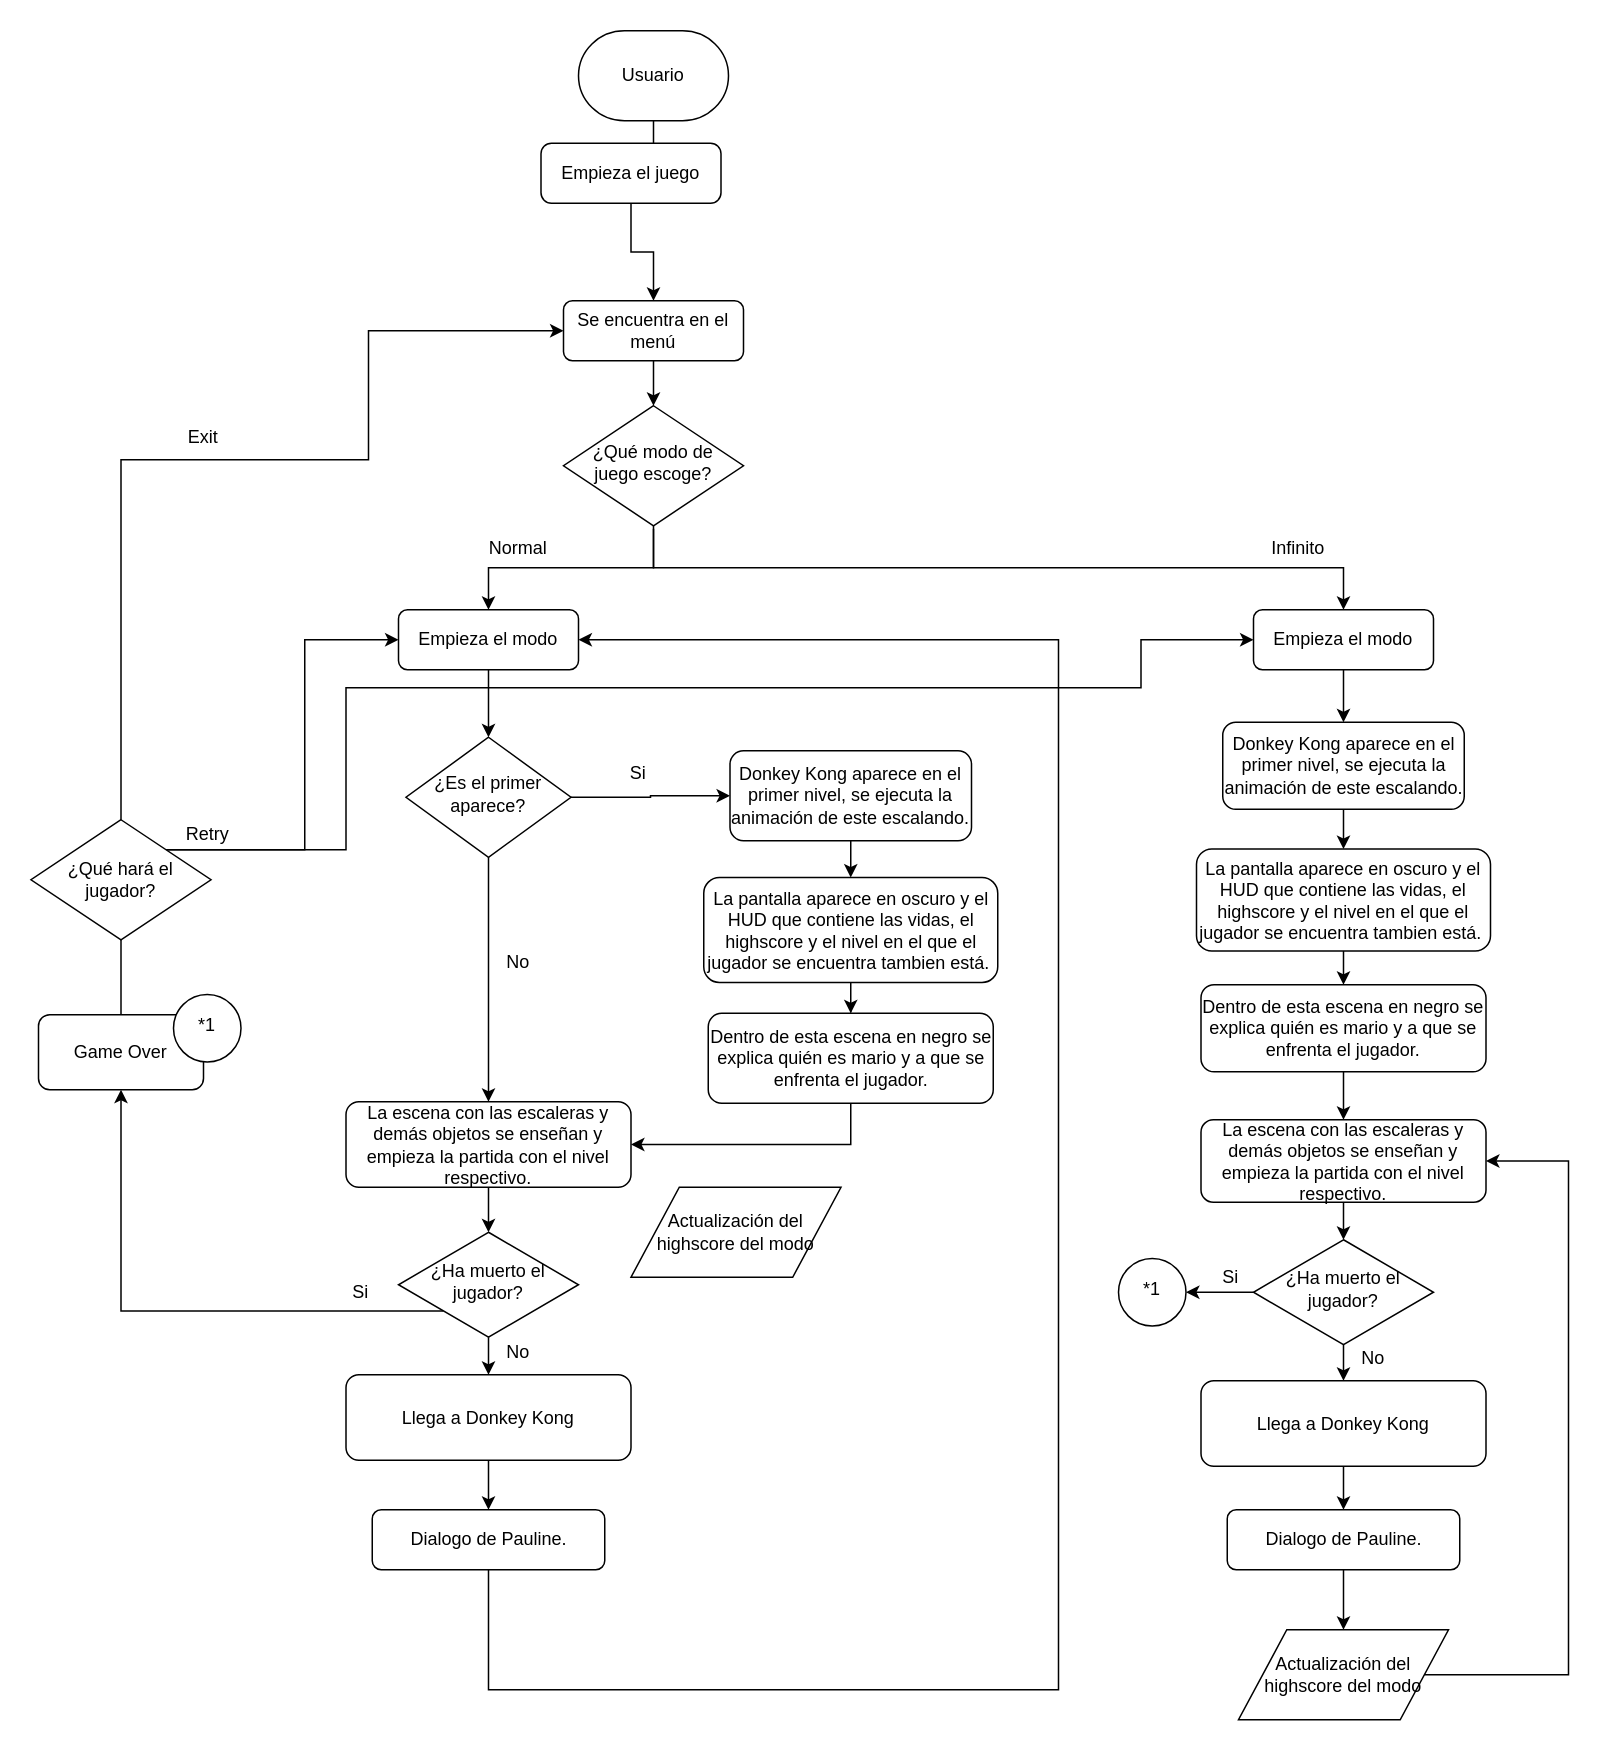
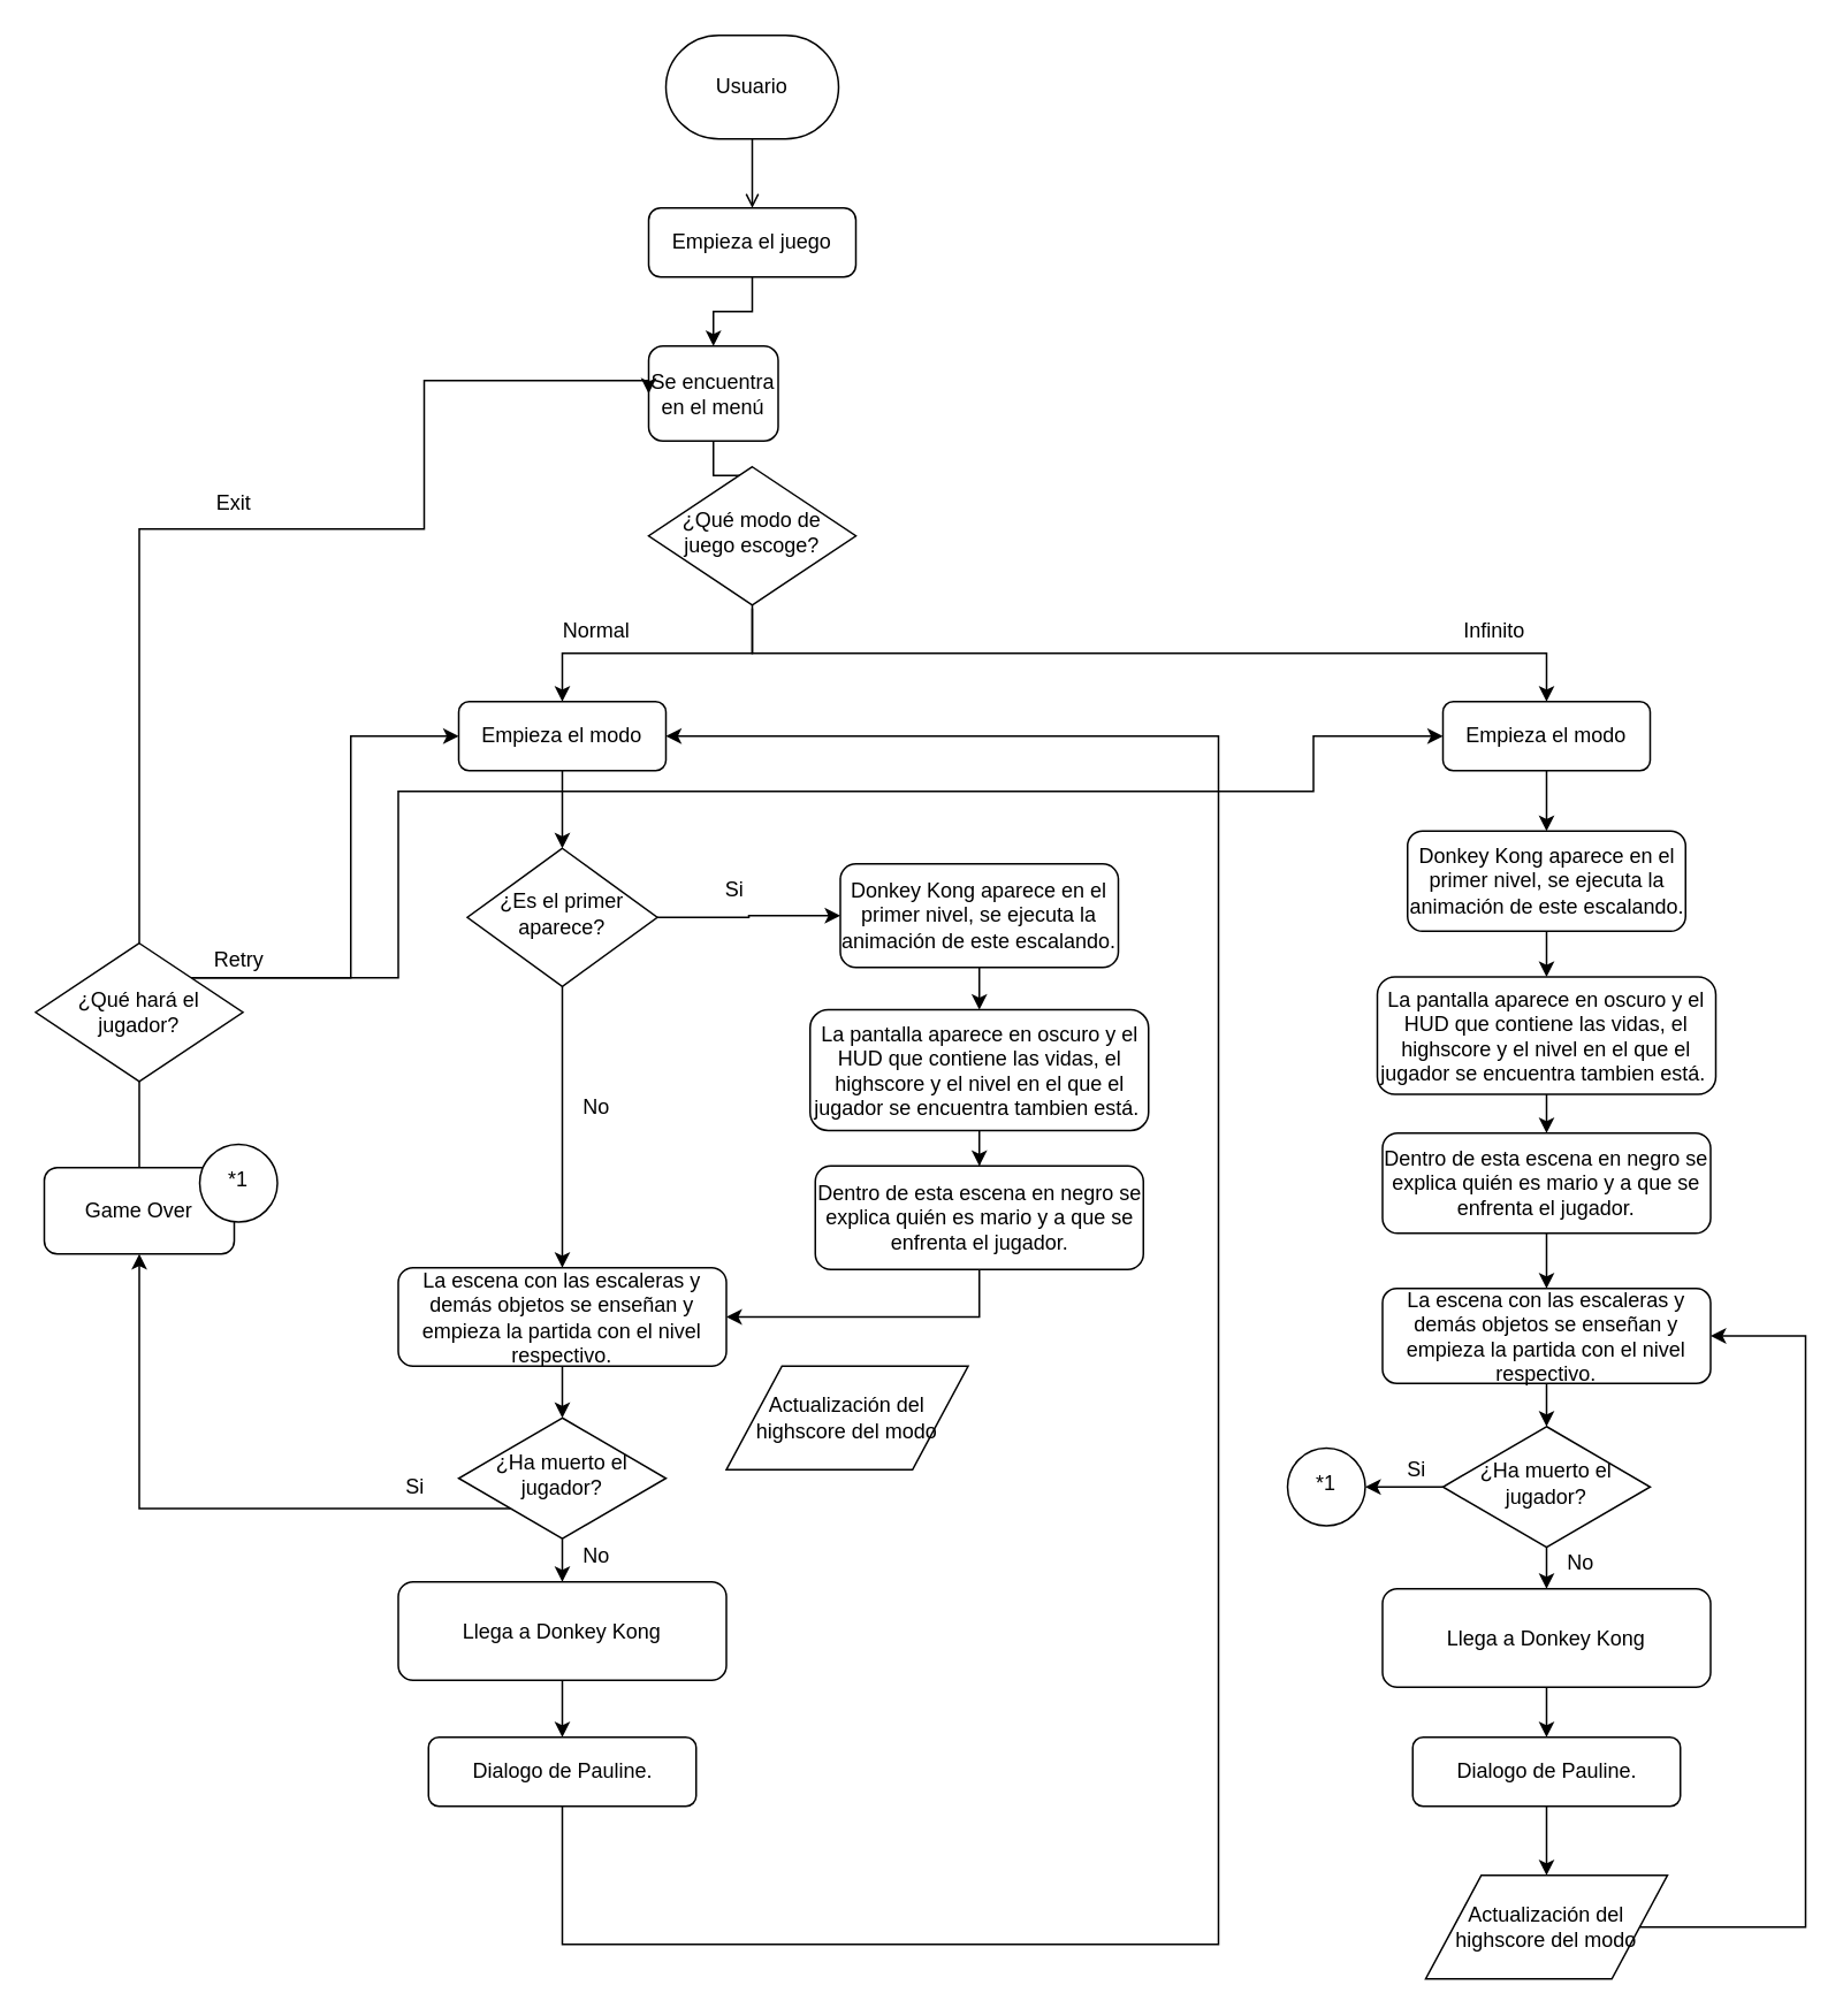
- <mxCell id="10" value="Empieza el juego" style="rounded=1;whiteSpace=wrap;html=1;absoluteArcSize=1;arcSize=14;strokeWidth=1;" vertex="1" parent="1"><mxGeometry x="360" y="95" width="120" height="40" as="geometry" /></mxCell>
+ <mxCell id="10" value="Empieza el juego" style="rounded=1;whiteSpace=wrap;html=1;absoluteArcSize=1;arcSize=14;strokeWidth=1;" vertex="1" parent="1"><mxGeometry x="375" y="120" width="120" height="40" as="geometry" /></mxCell>
- <mxCell id="3" value="Se encuentra en el menú" style="rounded=1;whiteSpace=wrap;html=1;fontSize=12;glass=0;strokeWidth=1;shadow=0;" vertex="1" parent="1"><mxGeometry x="375" y="200" width="120" height="40" as="geometry" /></mxCell>
+ <mxCell id="3" value="Se encuentra en el menú" style="rounded=1;whiteSpace=wrap;html=1;fontSize=12;glass=0;strokeWidth=1;shadow=0;" vertex="1" parent="1"><mxGeometry x="375" y="200" width="75" height="55" as="geometry" /></mxCell>
